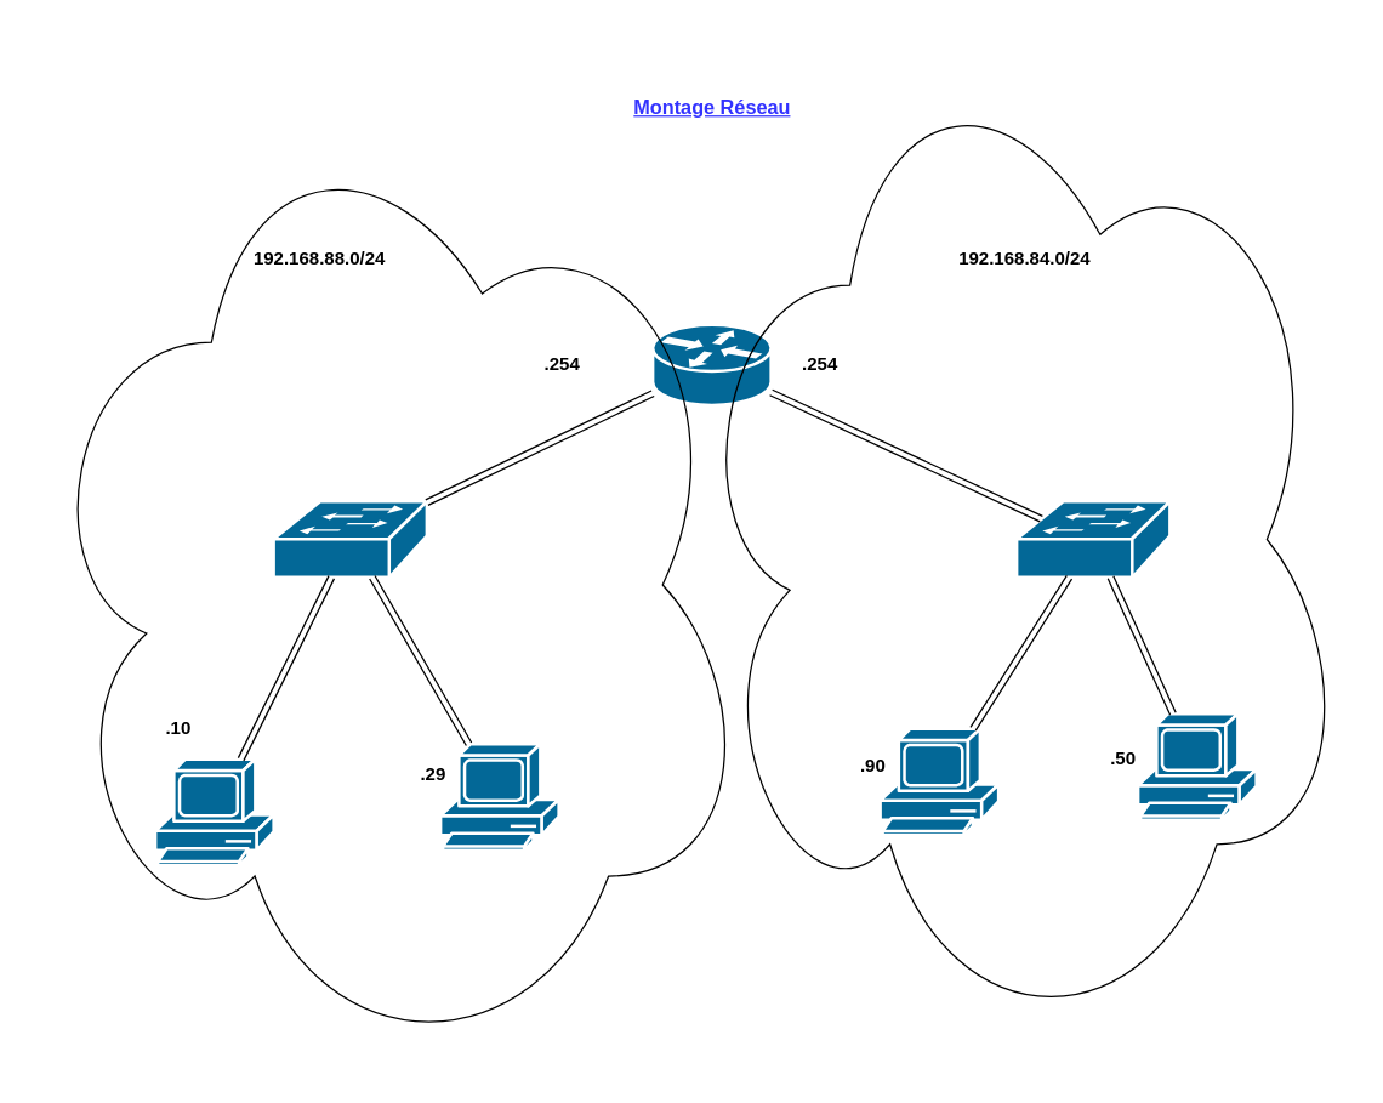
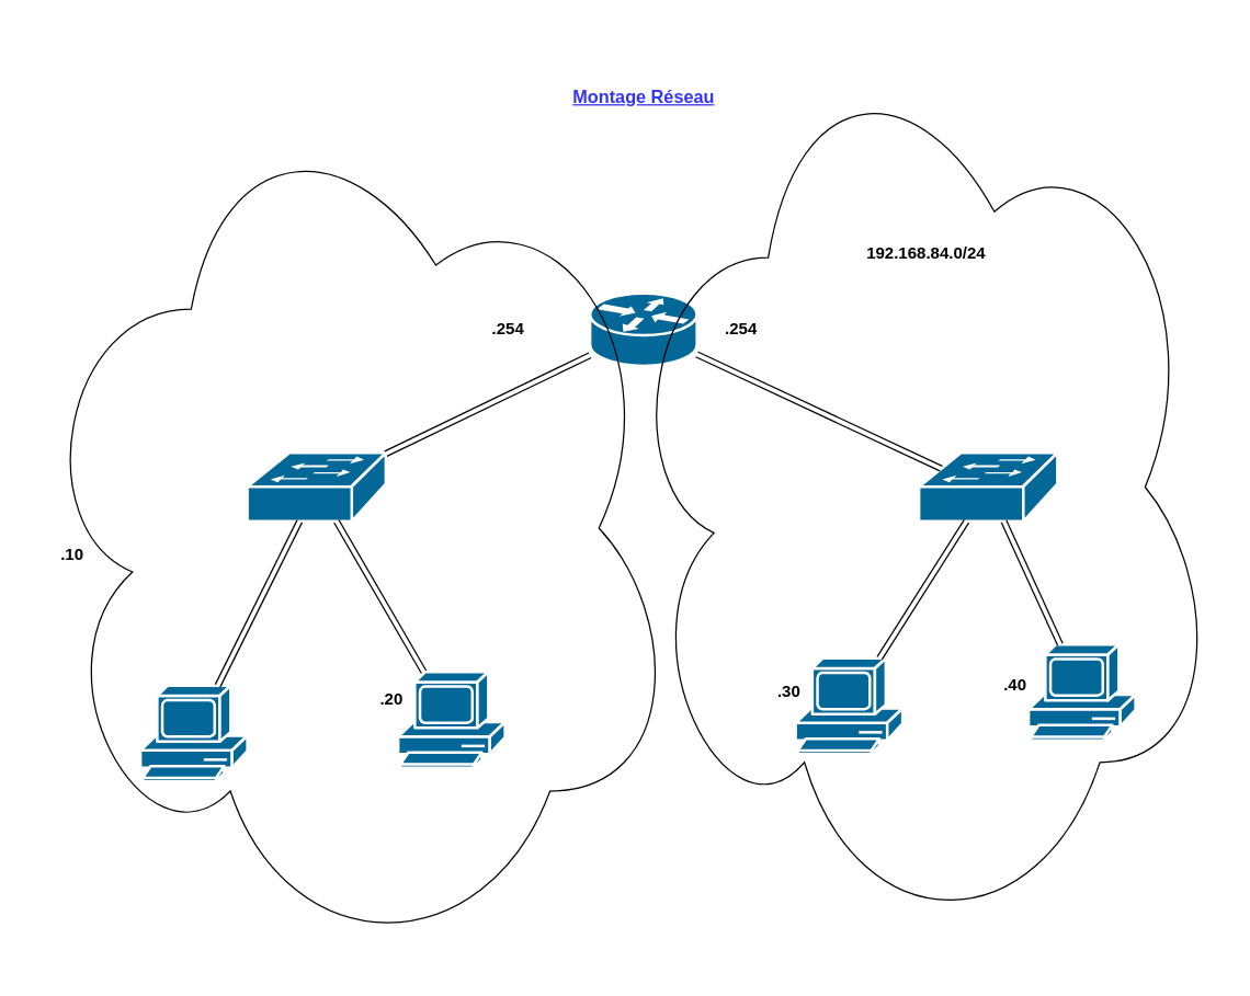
- <mxCell id="17" value="&lt;b&gt;192.168.88.0/24&lt;/b&gt;" style="text;html=1;align=center;verticalAlign=middle;resizable=0;points=[];autosize=1;strokeColor=none;fillColor=none;" vertex="1" parent="1"><mxGeometry x="160" y="160" width="100" height="20" as="geometry" /></mxCell>
- <mxCell id="16" value="&lt;b&gt;192.168.84.0/24&lt;/b&gt;" style="text;html=1;resizable=0;autosize=1;align=center;verticalAlign=middle;points=[];fillColor=none;strokeColor=none;rounded=0;" vertex="1" parent="1"><mxGeometry x="625" y="160" width="100" height="20" as="geometry" /></mxCell>
+ <mxCell id="16" value="&lt;b&gt;192.168.84.0/24&lt;/b&gt;" style="text;html=1;resizable=0;autosize=1;align=center;verticalAlign=middle;points=[];fillColor=none;strokeColor=none;rounded=0;" vertex="1" parent="1"><mxGeometry x="625" y="175" width="100" height="20" as="geometry" /></mxCell>
- <mxCell id="21" value="&lt;b&gt;.10&lt;/b&gt;" style="text;html=1;align=center;verticalAlign=middle;resizable=0;points=[];autosize=1;strokeColor=none;fillColor=none;" vertex="1" parent="1"><mxGeometry x="102" y="470" width="30" height="20" as="geometry" /></mxCell>
+ <mxCell id="21" value="&lt;b&gt;.10&lt;/b&gt;" style="text;html=1;align=center;verticalAlign=middle;resizable=0;points=[];autosize=1;strokeColor=none;fillColor=none;" vertex="1" parent="1"><mxGeometry x="37" y="395" width="30" height="20" as="geometry" /></mxCell>
- <mxCell id="24" value="&lt;b&gt;.50&lt;/b&gt;" style="text;html=1;align=center;verticalAlign=middle;resizable=0;points=[];autosize=1;strokeColor=none;fillColor=none;" vertex="1" parent="1"><mxGeometry x="725" y="490" width="30" height="20" as="geometry" /></mxCell>
+ <mxCell id="24" value="&lt;b&gt;.40&lt;/b&gt;" style="text;html=1;align=center;verticalAlign=middle;resizable=0;points=[];autosize=1;strokeColor=none;fillColor=none;" vertex="1" parent="1"><mxGeometry x="725" y="490" width="30" height="20" as="geometry" /></mxCell>
- <mxCell id="23" value="&lt;b&gt;.90&lt;/b&gt;" style="text;html=1;align=center;verticalAlign=middle;resizable=0;points=[];autosize=1;strokeColor=none;fillColor=none;" vertex="1" parent="1"><mxGeometry x="560" y="495" width="30" height="20" as="geometry" /></mxCell>
+ <mxCell id="23" value="&lt;b&gt;.30&lt;/b&gt;" style="text;html=1;align=center;verticalAlign=middle;resizable=0;points=[];autosize=1;strokeColor=none;fillColor=none;" vertex="1" parent="1"><mxGeometry x="560" y="495" width="30" height="20" as="geometry" /></mxCell>
- <mxCell id="22" value="&lt;b&gt;.29&lt;/b&gt;" style="text;html=1;align=center;verticalAlign=middle;resizable=0;points=[];autosize=1;strokeColor=none;fillColor=none;" vertex="1" parent="1"><mxGeometry x="270" y="500" width="30" height="20" as="geometry" /></mxCell>
+ <mxCell id="22" value="&lt;b&gt;.20&lt;/b&gt;" style="text;html=1;align=center;verticalAlign=middle;resizable=0;points=[];autosize=1;strokeColor=none;fillColor=none;" vertex="1" parent="1"><mxGeometry x="270" y="500" width="30" height="20" as="geometry" /></mxCell>
